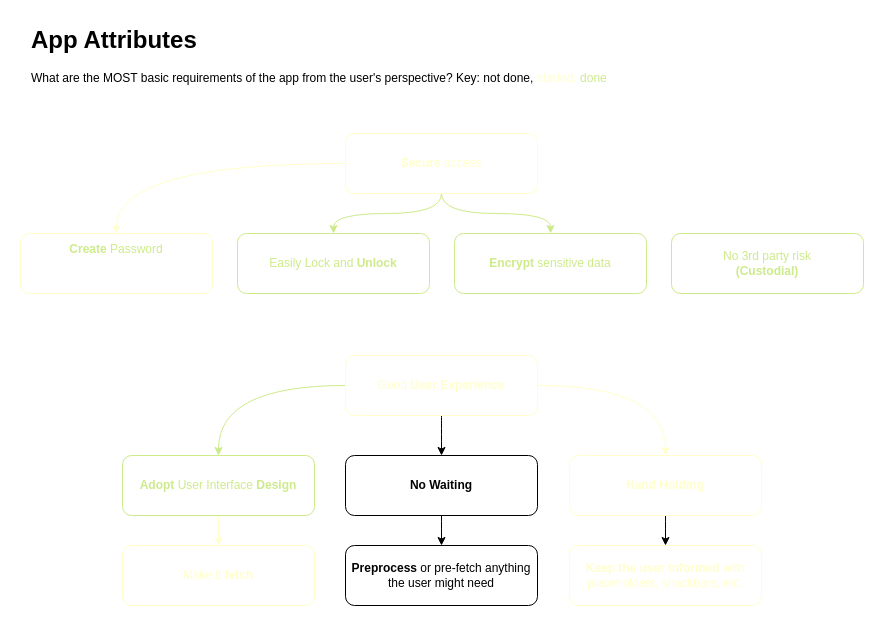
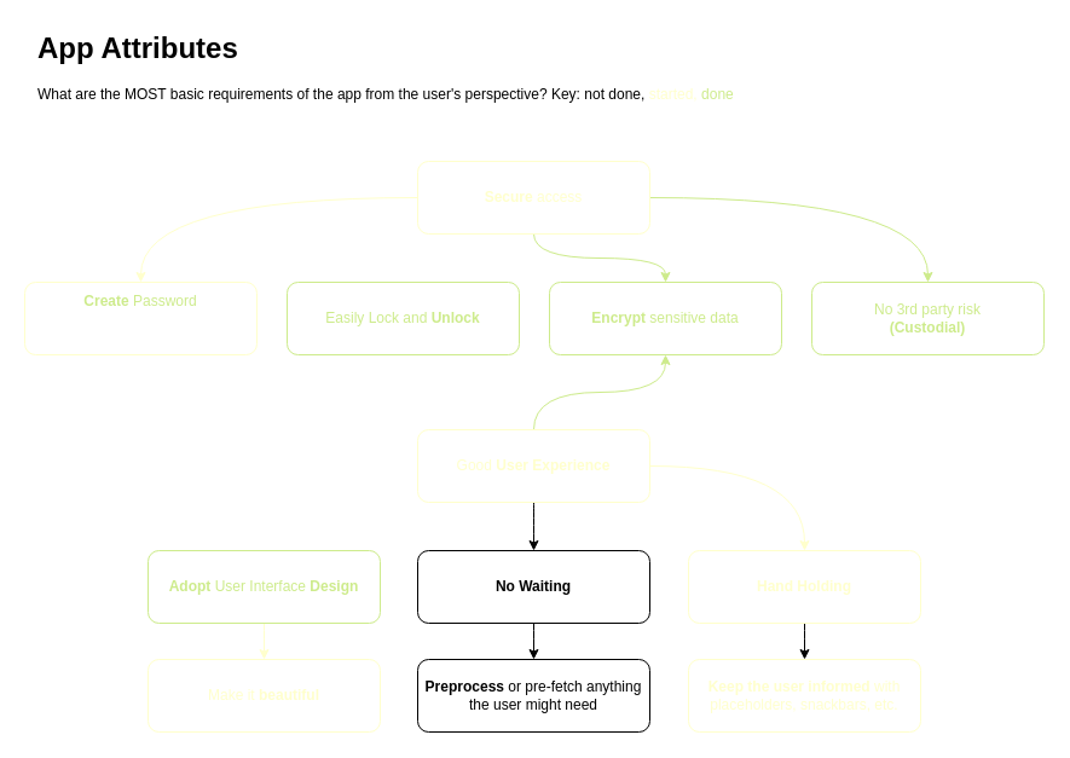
- <mxCell id="5" style="edgeStyle=orthogonalEdgeStyle;curved=1;html=1;endArrow=classic;endFill=1;fontColor=#CDEB8B;strokeColor=#CDEB8B;" edge="1" parent="1" source="6" target="8"><mxGeometry relative="1" as="geometry" /></mxCell>
+ <mxCell id="5" style="edgeStyle=orthogonalEdgeStyle;curved=1;html=1;endArrow=classic;endFill=1;fontColor=#CDEB8B;strokeColor=#CDEB8B;" edge="1" parent="1" source="6" target="10"><mxGeometry relative="1" as="geometry" /></mxCell>
- <mxCell id="11" style="edgeStyle=orthogonalEdgeStyle;curved=1;html=1;endArrow=classic;endFill=1;strokeColor=#CDEB8B;" edge="1" parent="1" source="14" target="16"><mxGeometry relative="1" as="geometry" /></mxCell>
+ <mxCell id="11" style="edgeStyle=orthogonalEdgeStyle;curved=1;html=1;endArrow=classic;endFill=1;strokeColor=#CDEB8B;" edge="1" parent="1" source="14" target="9"><mxGeometry relative="1" as="geometry" /></mxCell>
- <mxCell id="23" value="Make it &lt;b&gt;fetch&lt;/b&gt;" style="rounded=1;whiteSpace=wrap;html=1;strokeColor=#FFFFCC;fontColor=#FFFFCC;" vertex="1" parent="1"><mxGeometry x="122" y="545" width="192" height="60" as="geometry" /></mxCell>
+ <mxCell id="23" value="Make it &lt;b&gt;beautiful&lt;/b&gt;" style="rounded=1;whiteSpace=wrap;html=1;strokeColor=#FFFFCC;fontColor=#FFFFCC;" vertex="1" parent="1"><mxGeometry x="122" y="545" width="192" height="60" as="geometry" /></mxCell>
